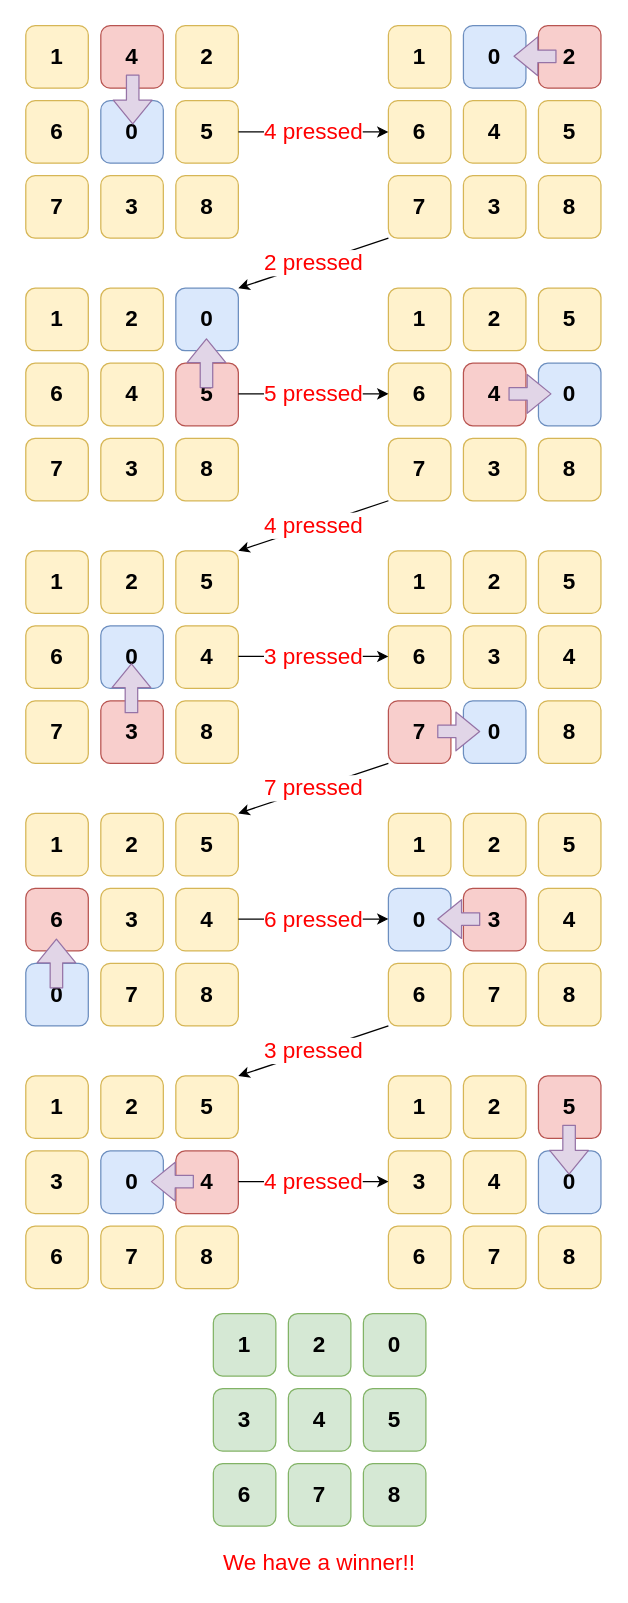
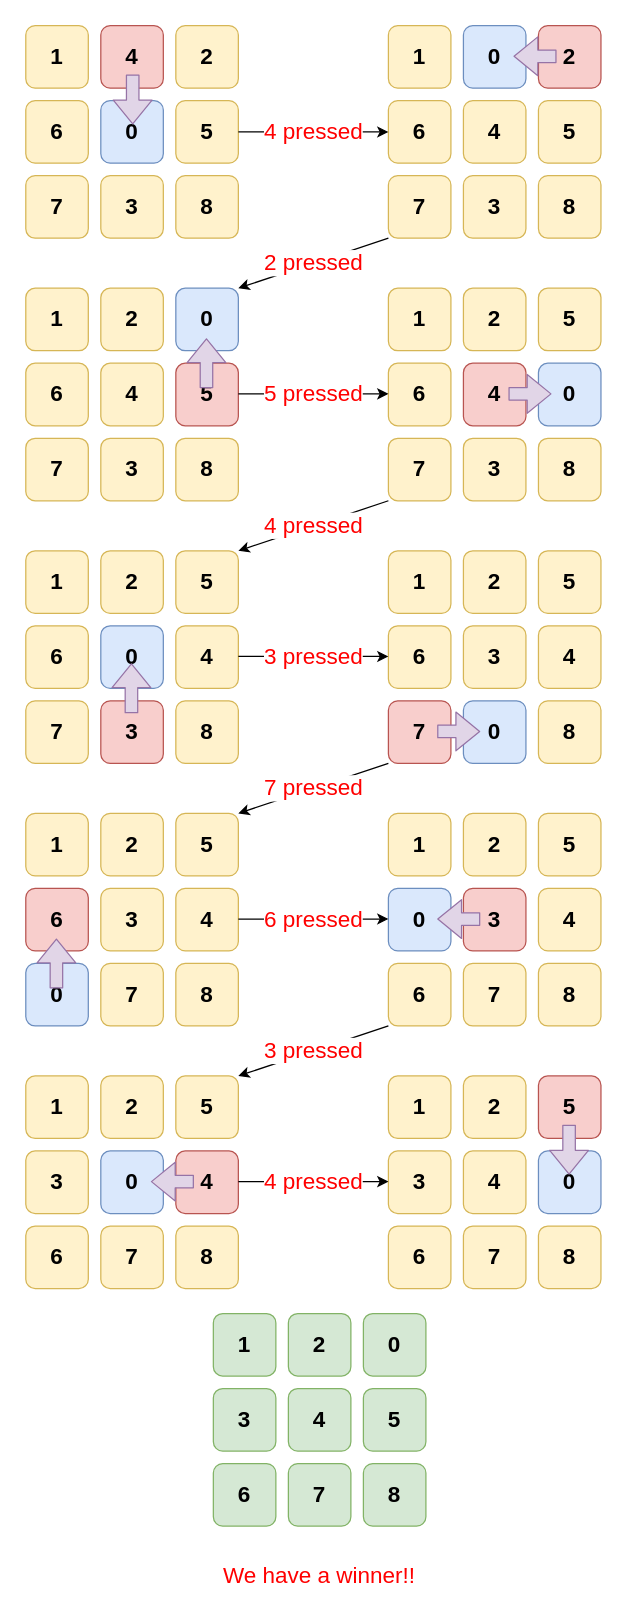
- <mxCell id="131" value="We have a winner!!" style="text;html=1;strokeColor=none;fillColor=none;align=center;verticalAlign=middle;whiteSpace=wrap;rounded=0;fontSize=18;fontColor=#FF0000;" vertex="1" parent="1"><mxGeometry x="170" y="1240" width="170" height="20" as="geometry" /></mxCell>
+ <mxCell id="131" value="We have a winner!!" style="text;html=1;strokeColor=none;fillColor=none;align=center;verticalAlign=middle;whiteSpace=wrap;rounded=0;fontSize=18;fontColor=#FF0000;" vertex="1" parent="1"><mxGeometry x="170" y="1250" width="170" height="20" as="geometry" /></mxCell>
